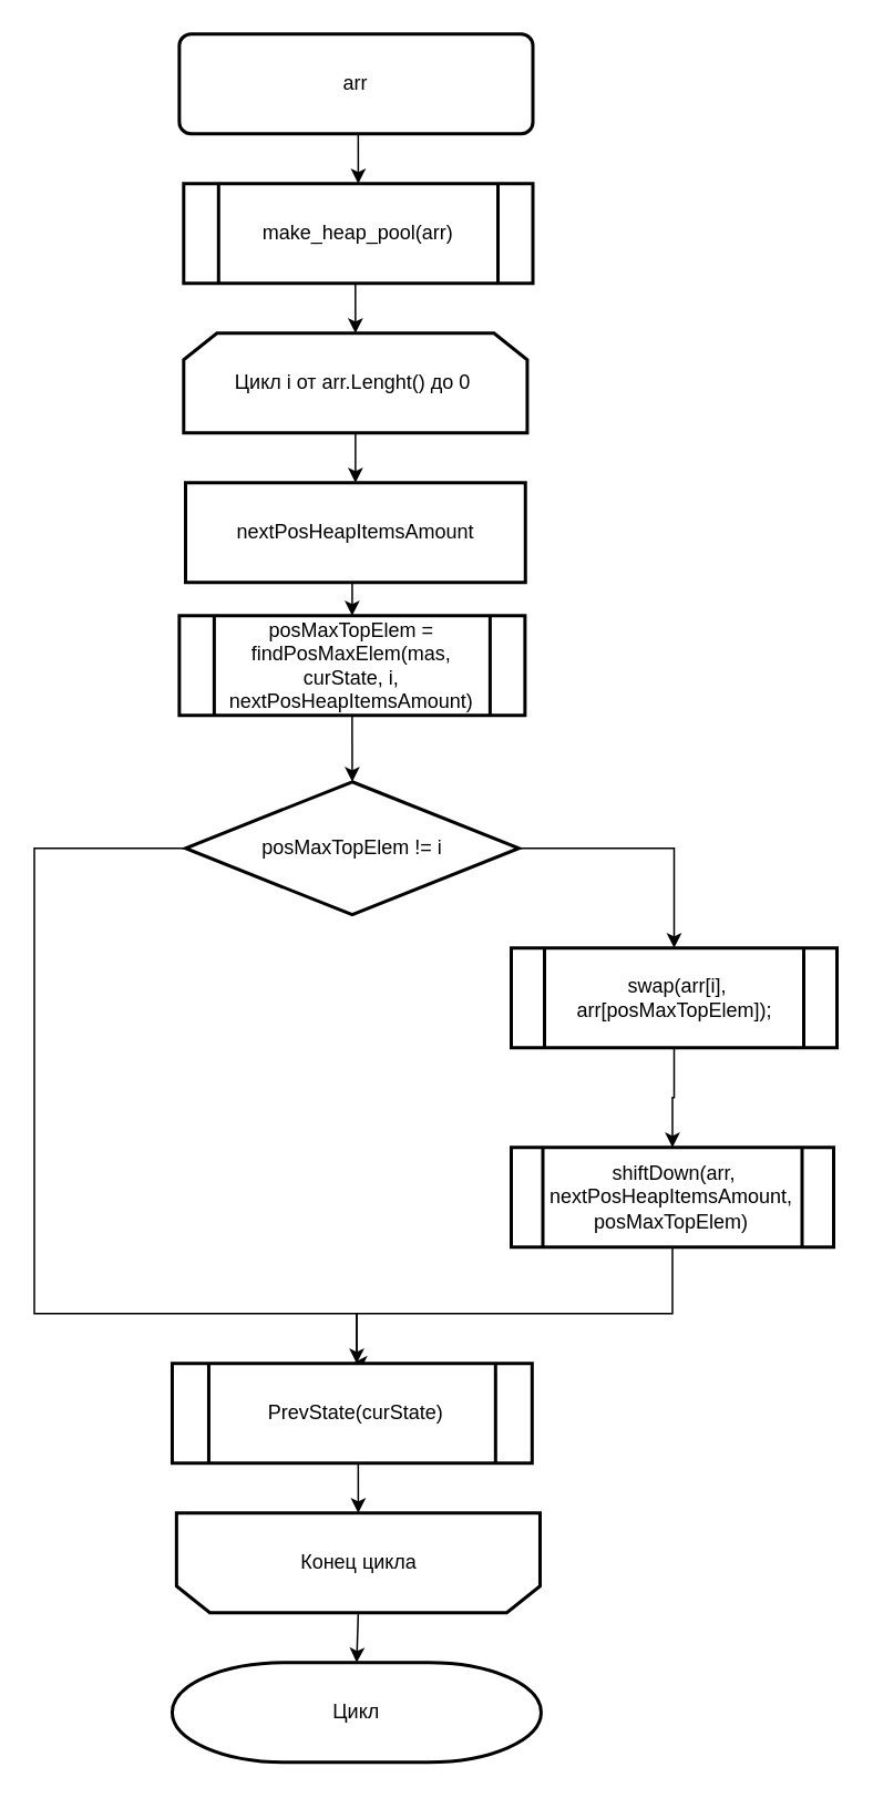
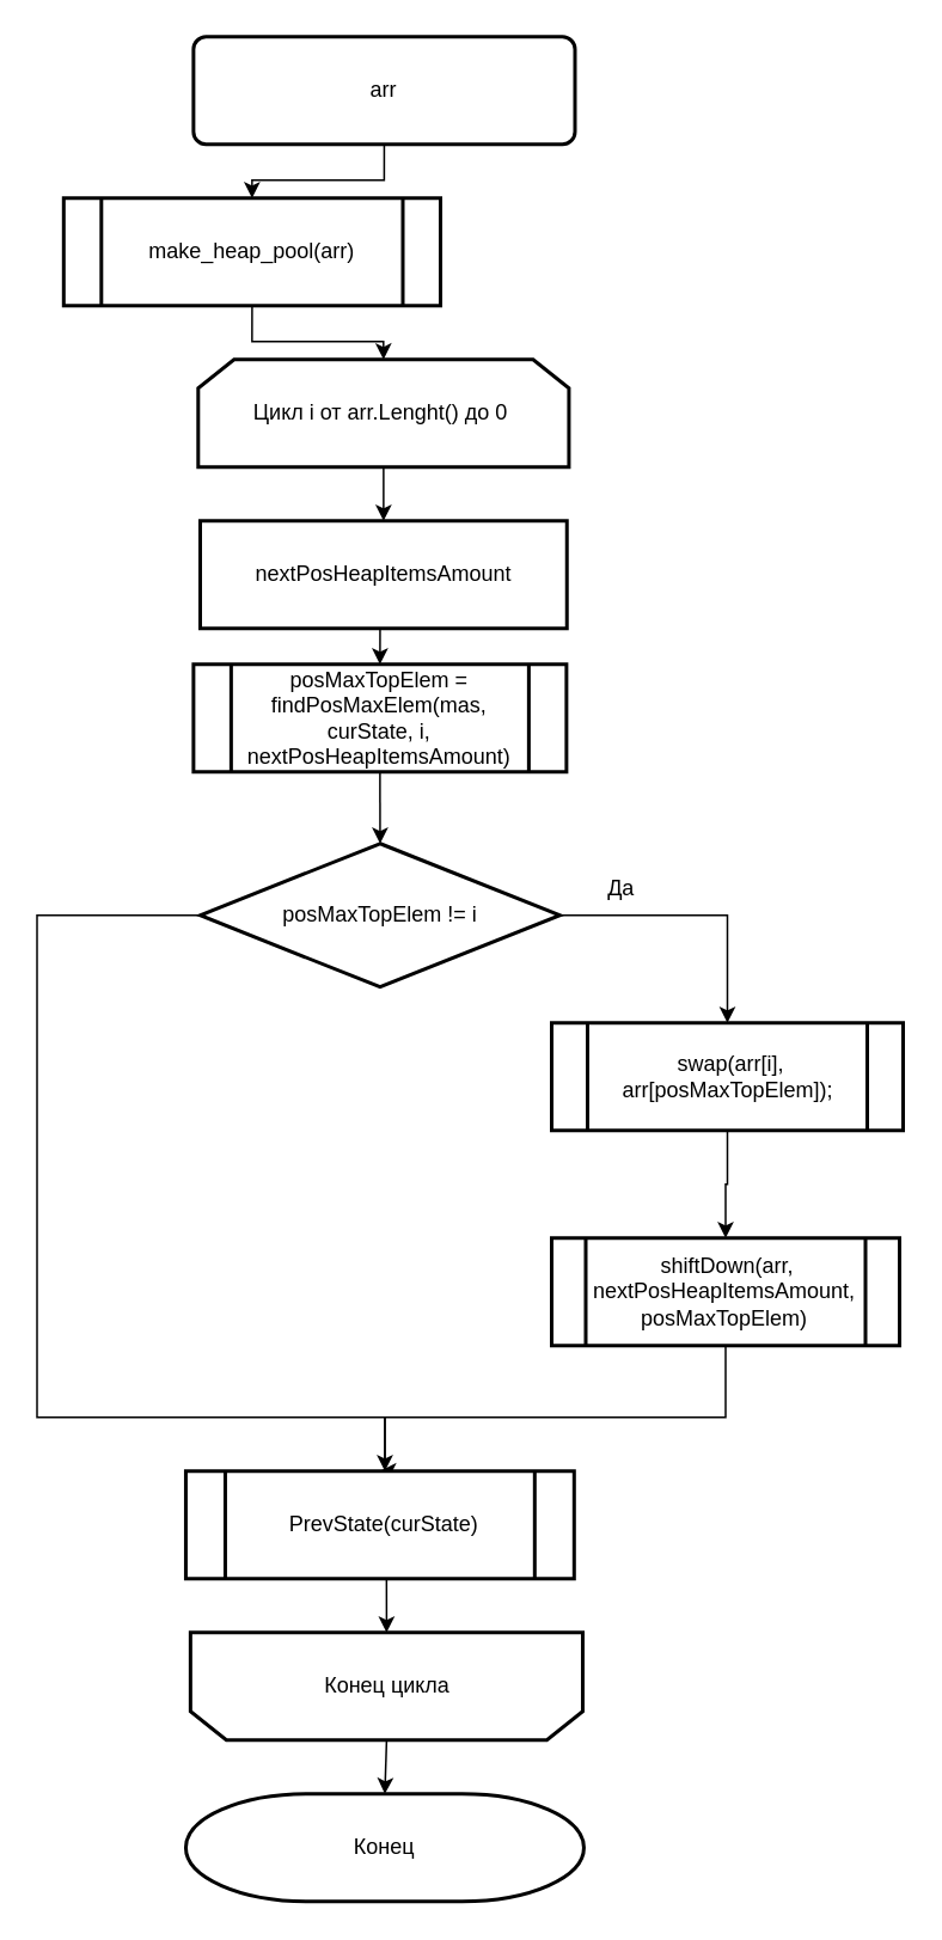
- <mxCell id="3" value="make_heap_pool(arr)" style="shape=process;whiteSpace=wrap;html=1;backgroundOutline=1;strokeWidth=2;" parent="1" vertex="1"><mxGeometry x="109.87" y="110" width="210.13" height="60" as="geometry" /></mxCell>
+ <mxCell id="3" value="make_heap_pool(arr)" style="shape=process;whiteSpace=wrap;html=1;backgroundOutline=1;strokeWidth=2;" parent="1" vertex="1"><mxGeometry x="34.87" y="110" width="210.13" height="60" as="geometry" /></mxCell>
+ <mxCell id="22" value="Да" style="text;html=1;strokeColor=none;fillColor=none;align=center;verticalAlign=middle;whiteSpace=wrap;rounded=0;" parent="1" vertex="1"><mxGeometry x="316" y="479.5" width="60" height="30" as="geometry" /></mxCell>
- <mxCell id="21" value="Цикл" style="strokeWidth=2;html=1;shape=mxgraph.flowchart.terminator;whiteSpace=wrap;" parent="1" vertex="1"><mxGeometry x="102.97" y="1000" width="222" height="60" as="geometry" /></mxCell>
+ <mxCell id="21" value="Конец" style="strokeWidth=2;html=1;shape=mxgraph.flowchart.terminator;whiteSpace=wrap;" parent="1" vertex="1"><mxGeometry x="102.97" y="1000" width="222" height="60" as="geometry" /></mxCell>
